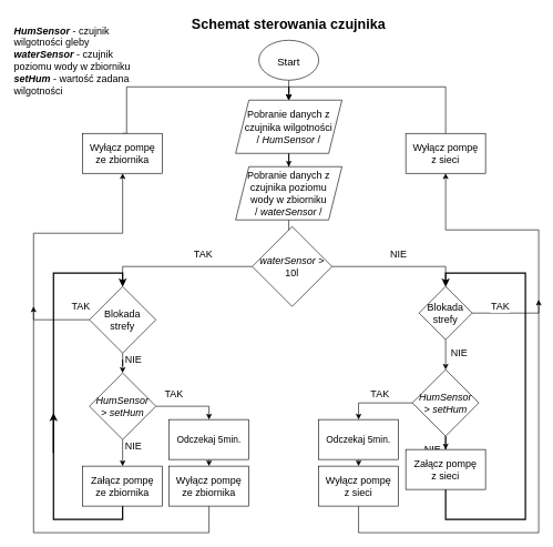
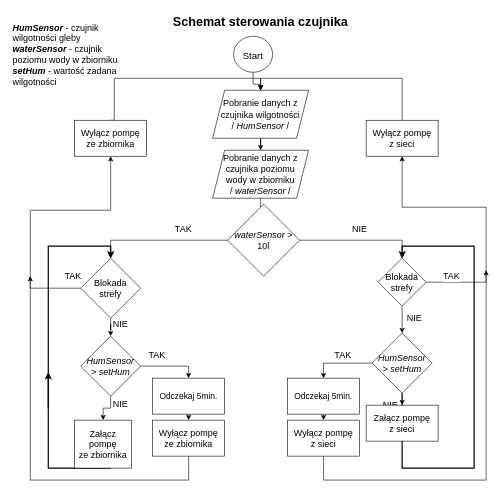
- <mxCell id="4" value="&lt;font style=&quot;font-size: 16px&quot;&gt;Start&lt;/font&gt;" style="ellipse;whiteSpace=wrap;html=1;fontSize=21;" parent="1" vertex="1"><mxGeometry x="389" y="60" width="90" height="60" as="geometry" /></mxCell>
+ <mxCell id="4" value="&lt;font style=&quot;font-size: 16px&quot;&gt;Start&lt;/font&gt;" style="ellipse;whiteSpace=wrap;html=1;fontSize=21;" parent="1" vertex="1"><mxGeometry x="389" y="60" width="65" height="60" as="geometry" /></mxCell>
- <mxCell id="19" value="Załącz pompę &lt;br&gt;ze zbiornika" style="rounded=0;whiteSpace=wrap;html=1;fontSize=15;" parent="1" vertex="1"><mxGeometry x="124" y="700" width="120" height="60" as="geometry" /></mxCell>
+ <mxCell id="19" value="Załącz pompę &lt;br&gt;ze zbiornika" style="rounded=0;whiteSpace=wrap;html=1;fontSize=15;" parent="1" vertex="1"><mxGeometry x="124" y="700" width="95" height="80" as="geometry" /></mxCell>
